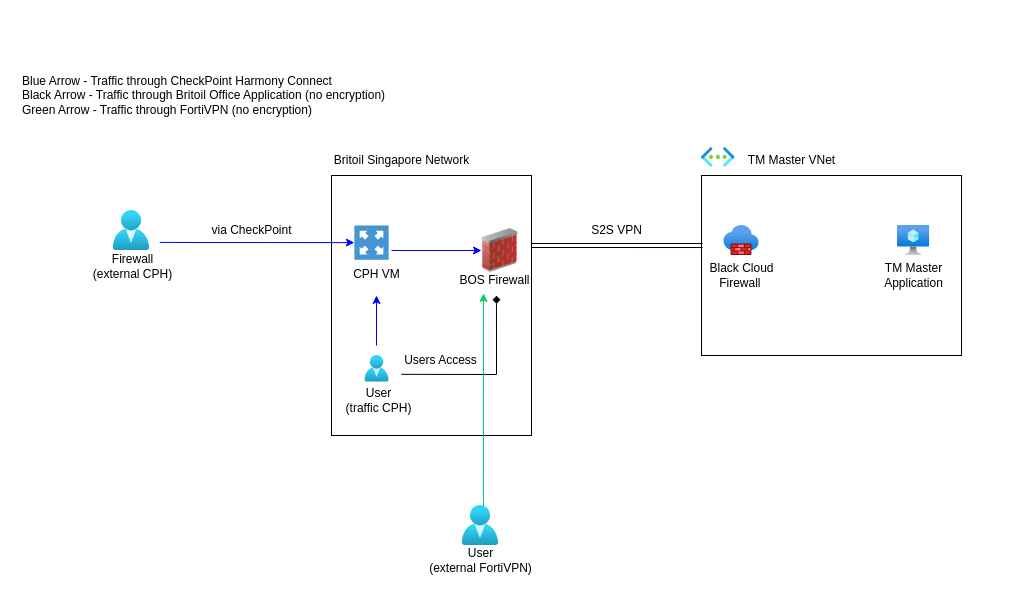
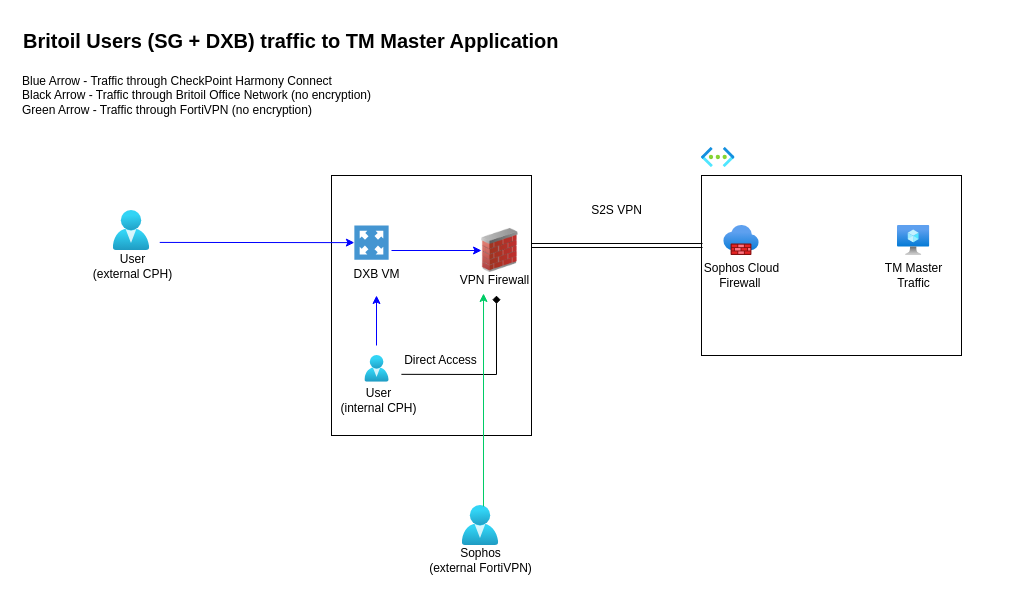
+ <mxCell id="41" value="Britoil Users (SG + DXB) traffic to TM Master Application" style="text;html=1;align=left;verticalAlign=middle;resizable=0;points=[];autosize=1;strokeColor=none;fillColor=none;fontStyle=1;fontSize=20;" vertex="1" parent="1"><mxGeometry x="21" y="20" width="560" height="40" as="geometry" /></mxCell>
- <mxCell id="40" value="Blue Arrow - Traffic through CheckPoint Harmony Connect&lt;br&gt;Black Arrow - Traffic through Britoil Office Application (no encryption)&lt;br&gt;Green Arrow - Traffic through FortiVPN (no encryption)" style="text;html=1;align=left;verticalAlign=middle;resizable=0;points=[];autosize=1;strokeColor=none;fillColor=none;" vertex="1" parent="1"><mxGeometry x="20" y="65" width="370" height="60" as="geometry" /></mxCell>
+ <mxCell id="40" value="Blue Arrow - Traffic through CheckPoint Harmony Connect&lt;br&gt;Black Arrow - Traffic through Britoil Office Network (no encryption)&lt;br&gt;Green Arrow - Traffic through FortiVPN (no encryption)" style="text;html=1;align=left;verticalAlign=middle;resizable=0;points=[];autosize=1;strokeColor=none;fillColor=none;" vertex="1" parent="1"><mxGeometry x="20" y="65" width="370" height="60" as="geometry" /></mxCell>
- <mxCell id="6" value="Britoil Singapore Network" style="text;html=1;align=center;verticalAlign=middle;resizable=0;points=[];autosize=1;strokeColor=none;fillColor=none;" vertex="1" parent="1"><mxGeometry x="321" y="145" width="160" height="30" as="geometry" /></mxCell>
- <mxCell id="10" value="TM Master VNet" style="text;html=1;align=center;verticalAlign=middle;resizable=0;points=[];autosize=1;strokeColor=none;fillColor=none;" vertex="1" parent="8"><mxGeometry x="35" width="110" height="30" as="geometry" /></mxCell>
- <mxCell id="33" value="via CheckPoint" style="text;html=1;align=center;verticalAlign=middle;resizable=0;points=[];autosize=1;strokeColor=none;fillColor=none;" vertex="1" parent="1"><mxGeometry x="201" y="215" width="100" height="30" as="geometry" /></mxCell>
- <mxCell id="18" value="S2S VPN" style="text;html=1;align=center;verticalAlign=middle;resizable=0;points=[];autosize=1;strokeColor=none;fillColor=none;" vertex="1" parent="1"><mxGeometry x="581" y="215" width="70" height="30" as="geometry" /></mxCell>
+ <mxCell id="18" value="S2S VPN" style="text;html=1;align=center;verticalAlign=middle;resizable=0;points=[];autosize=1;strokeColor=none;fillColor=none;" vertex="1" parent="1"><mxGeometry x="581" y="195" width="70" height="30" as="geometry" /></mxCell>
- <mxCell id="25" value="Firewall&lt;br&gt;(external CPH)" style="text;html=1;align=center;verticalAlign=middle;resizable=0;points=[];autosize=1;strokeColor=none;fillColor=none;" vertex="1" parent="23"><mxGeometry x="-13" y="35" width="97" height="41" as="geometry" /></mxCell>
+ <mxCell id="25" value="User&lt;br&gt;(external CPH)" style="text;html=1;align=center;verticalAlign=middle;resizable=0;points=[];autosize=1;strokeColor=none;fillColor=none;" vertex="1" parent="23"><mxGeometry x="-13" y="35" width="97" height="41" as="geometry" /></mxCell>
- <mxCell id="5" value="CPH VM" style="text;html=1;align=center;verticalAlign=middle;resizable=0;points=[];autosize=1;strokeColor=none;fillColor=none;" vertex="1" parent="3"><mxGeometry y="34.286" width="70" height="30" as="geometry" /></mxCell>
+ <mxCell id="5" value="DXB VM" style="text;html=1;align=center;verticalAlign=middle;resizable=0;points=[];autosize=1;strokeColor=none;fillColor=none;" vertex="1" parent="3"><mxGeometry y="34.286" width="70" height="30" as="geometry" /></mxCell>
- <mxCell id="16" value="Black Cloud &lt;br&gt;Firewall&amp;nbsp;" style="text;html=1;align=center;verticalAlign=middle;resizable=0;points=[];autosize=1;strokeColor=none;fillColor=none;" vertex="1" parent="14"><mxGeometry y="30" width="100" height="40" as="geometry" /></mxCell>
+ <mxCell id="16" value="Sophos Cloud &lt;br&gt;Firewall&amp;nbsp;" style="text;html=1;align=center;verticalAlign=middle;resizable=0;points=[];autosize=1;strokeColor=none;fillColor=none;" vertex="1" parent="14"><mxGeometry y="30" width="100" height="40" as="geometry" /></mxCell>
- <mxCell id="13" value="TM Master &lt;br&gt;Application" style="text;html=1;align=center;verticalAlign=middle;resizable=0;points=[];autosize=1;strokeColor=none;fillColor=none;" vertex="1" parent="11"><mxGeometry x="22.17" y="30" width="80" height="40" as="geometry" /></mxCell>
+ <mxCell id="13" value="TM Master &lt;br&gt;Traffic" style="text;html=1;align=center;verticalAlign=middle;resizable=0;points=[];autosize=1;strokeColor=none;fillColor=none;" vertex="1" parent="11"><mxGeometry x="22.17" y="30" width="80" height="40" as="geometry" /></mxCell>
- <mxCell id="21" value="BOS Firewall" style="text;html=1;align=center;verticalAlign=middle;resizable=0;points=[];autosize=1;strokeColor=none;fillColor=none;" vertex="1" parent="19"><mxGeometry x="-12" y="50" width="90" height="30" as="geometry" /></mxCell>
+ <mxCell id="21" value="VPN Firewall" style="text;html=1;align=center;verticalAlign=middle;resizable=0;points=[];autosize=1;strokeColor=none;fillColor=none;" vertex="1" parent="19"><mxGeometry x="-12" y="50" width="90" height="30" as="geometry" /></mxCell>
- <mxCell id="34" value="Users Access" style="text;html=1;align=center;verticalAlign=middle;resizable=0;points=[];autosize=1;strokeColor=none;fillColor=none;" vertex="1" parent="1"><mxGeometry x="390" y="345" width="100" height="30" as="geometry" /></mxCell>
+ <mxCell id="34" value="Direct Access" style="text;html=1;align=center;verticalAlign=middle;resizable=0;points=[];autosize=1;strokeColor=none;fillColor=none;" vertex="1" parent="1"><mxGeometry x="390" y="345" width="100" height="30" as="geometry" /></mxCell>
- <mxCell id="29" value="User&lt;br style=&quot;font-size: 12px;&quot;&gt;(traffic CPH)" style="text;html=1;align=center;verticalAlign=middle;resizable=0;points=[];autosize=1;strokeColor=none;fillColor=none;fontSize=12;" vertex="1" parent="26"><mxGeometry x="-10.148" y="24.663" width="94" height="41" as="geometry" /></mxCell>
+ <mxCell id="29" value="User&lt;br style=&quot;font-size: 12px;&quot;&gt;(internal CPH)" style="text;html=1;align=center;verticalAlign=middle;resizable=0;points=[];autosize=1;strokeColor=none;fillColor=none;fontSize=12;" vertex="1" parent="26"><mxGeometry x="-10.148" y="24.663" width="94" height="41" as="geometry" /></mxCell>
- <mxCell id="37" value="User&lt;br&gt;(external FortiVPN)" style="text;html=1;align=center;verticalAlign=middle;resizable=0;points=[];autosize=1;strokeColor=none;fillColor=none;" vertex="1" parent="35"><mxGeometry x="-30" y="35" width="130" height="40" as="geometry" /></mxCell>
+ <mxCell id="37" value="Sophos&lt;br&gt;(external FortiVPN)" style="text;html=1;align=center;verticalAlign=middle;resizable=0;points=[];autosize=1;strokeColor=none;fillColor=none;" vertex="1" parent="35"><mxGeometry x="-30" y="35" width="130" height="40" as="geometry" /></mxCell>
